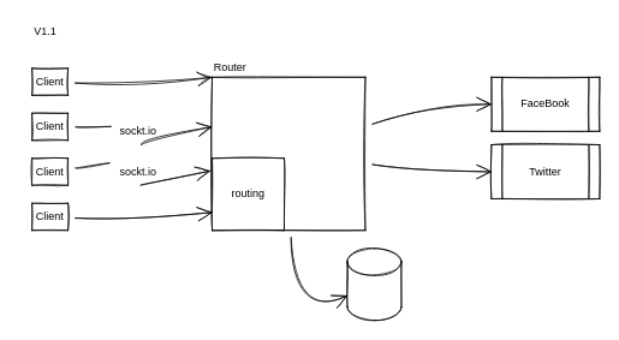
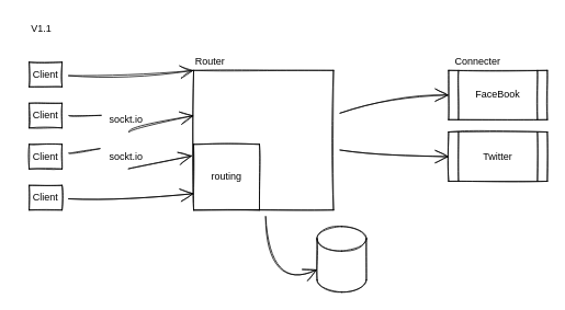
+ <mxCell id="9" value="Connecter" style="text;html=1;align=center;verticalAlign=middle;resizable=0;points=[];autosize=1;strokeColor=none;fillColor=none;rounded=0;sketch=1;" parent="1" vertex="1"><mxGeometry x="545" y="65" width="70" height="20" as="geometry" /></mxCell>
